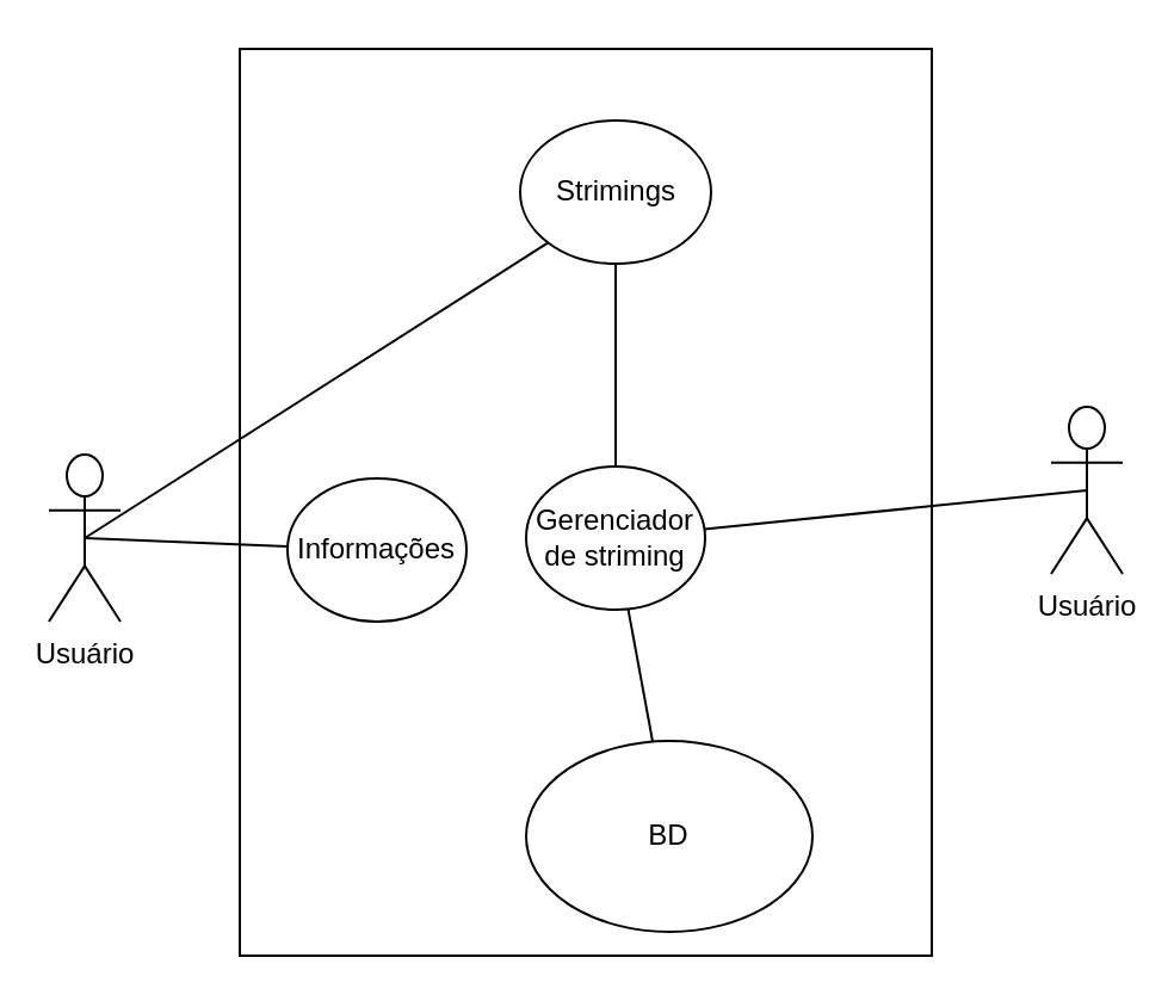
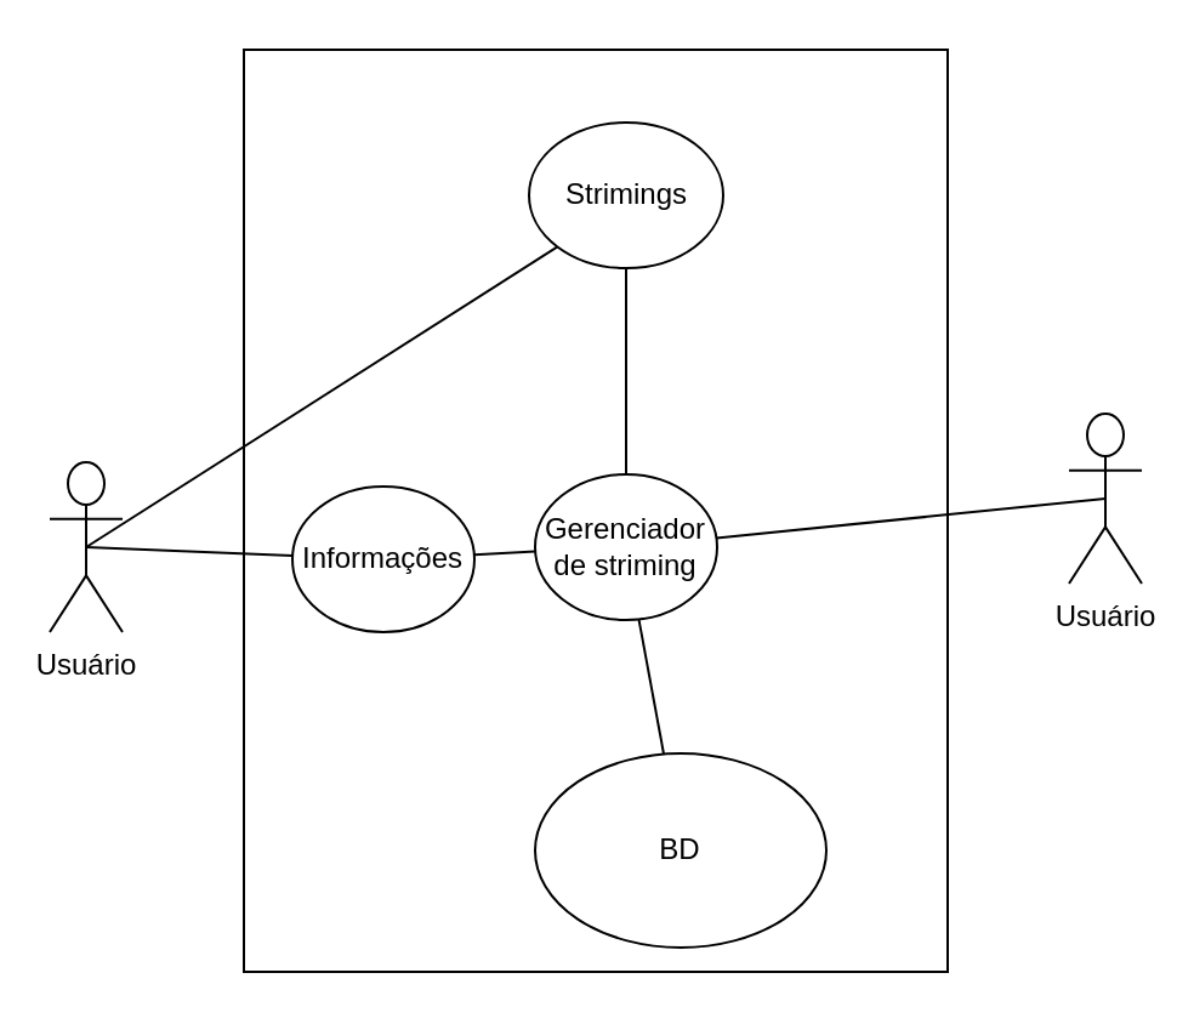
+ <mxCell id="9" value="" style="endArrow=none;html=1;rounded=0;" parent="1" source="4" target="7" edge="1"><mxGeometry width="50" height="50" relative="1" as="geometry"><mxPoint x="242.22" y="150" as="sourcePoint" /><mxPoint x="247.776" y="250" as="targetPoint" /></mxGeometry></mxCell>
